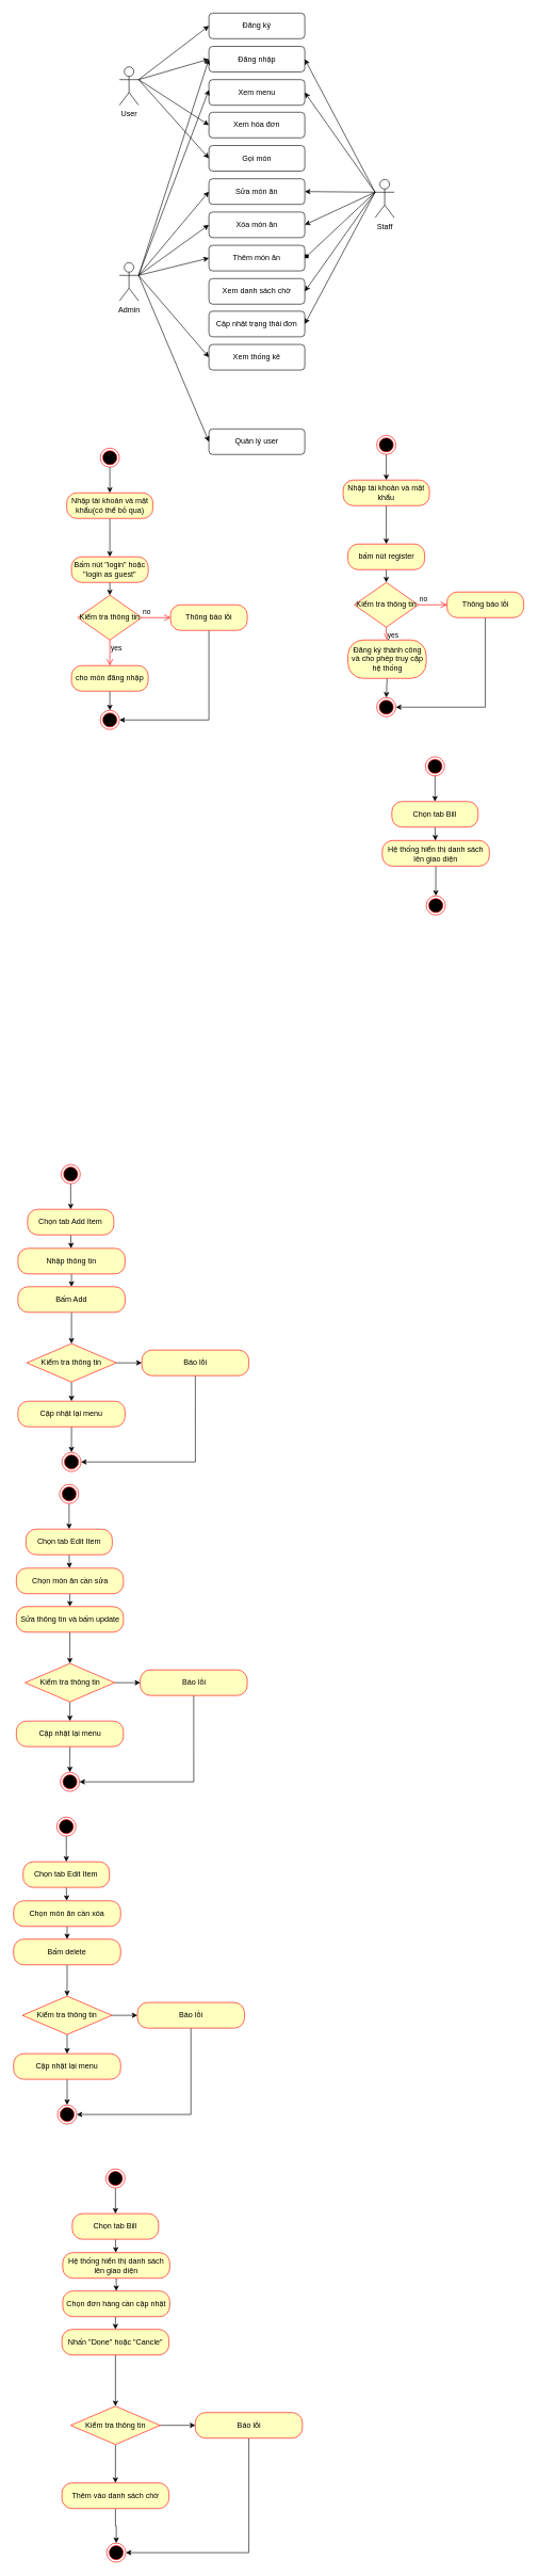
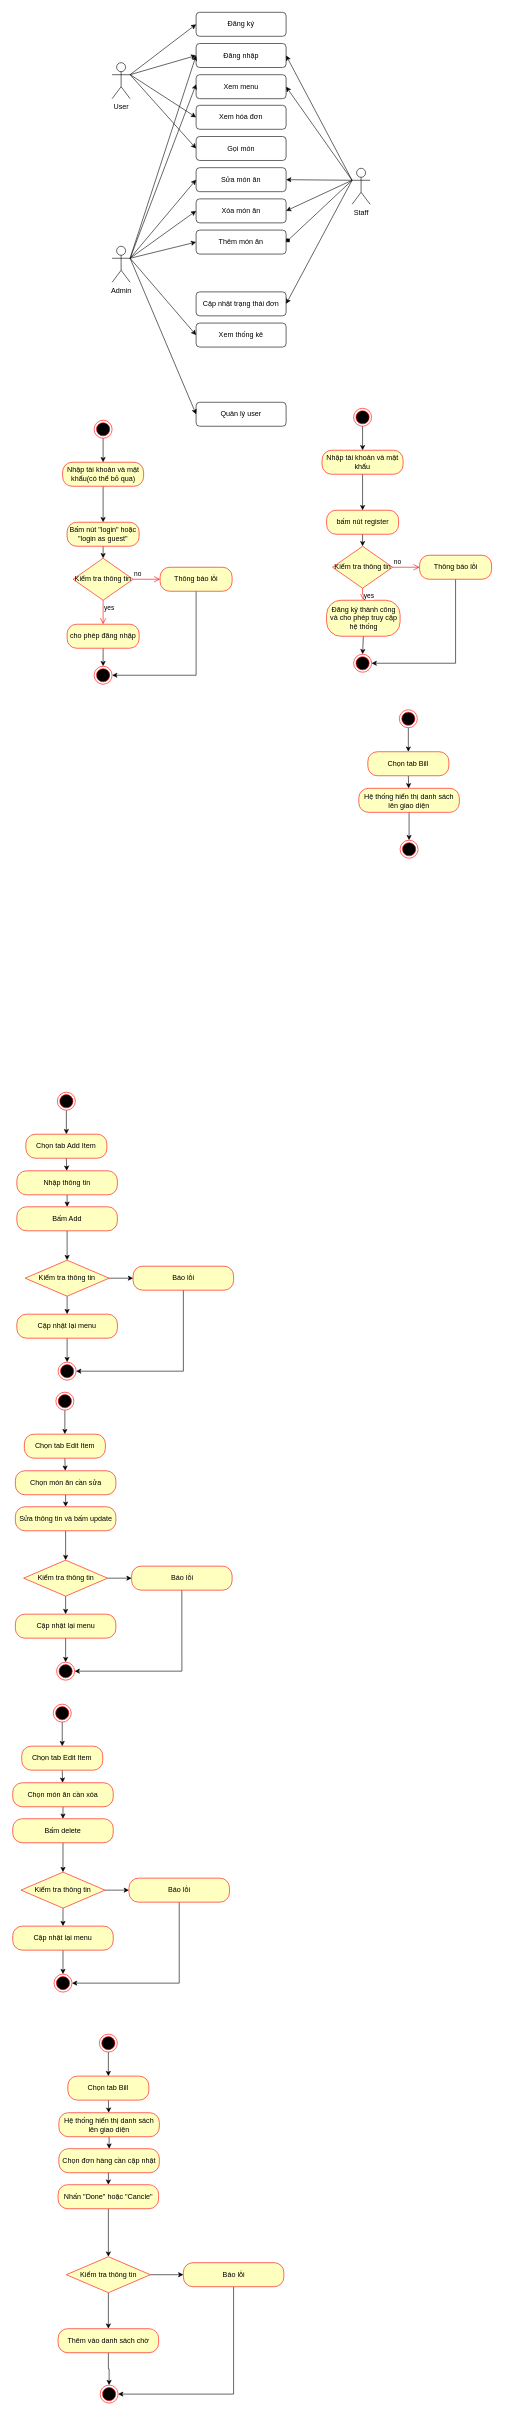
- <mxCell id="32" style="edgeStyle=none;rounded=0;orthogonalLoop=1;jettySize=auto;html=1;exitX=0;exitY=0.333;exitDx=0;exitDy=0;exitPerimeter=0;entryX=1;entryY=0.5;entryDx=0;entryDy=0;" edge="1" parent="1" source="34" target="7"><mxGeometry relative="1" as="geometry" /></mxCell>
- <mxCell id="7" value="Xem danh sách chờ" style="rounded=1;whiteSpace=wrap;html=1;" vertex="1" parent="1"><mxGeometry x="326" y="435" width="150" height="40" as="geometry" /></mxCell>
- <mxCell id="42" value="cho món đăng nhập" style="rounded=1;whiteSpace=wrap;html=1;arcSize=40;fontColor=#000000;fillColor=#ffffc0;strokeColor=#ff0000;" vertex="1" parent="1"><mxGeometry x="111" y="1040" width="120" height="40" as="geometry" /></mxCell>
+ <mxCell id="42" value="cho phép đăng nhập" style="rounded=1;whiteSpace=wrap;html=1;arcSize=40;fontColor=#000000;fillColor=#ffffc0;strokeColor=#ff0000;" vertex="1" parent="1"><mxGeometry x="111" y="1040" width="120" height="40" as="geometry" /></mxCell>
